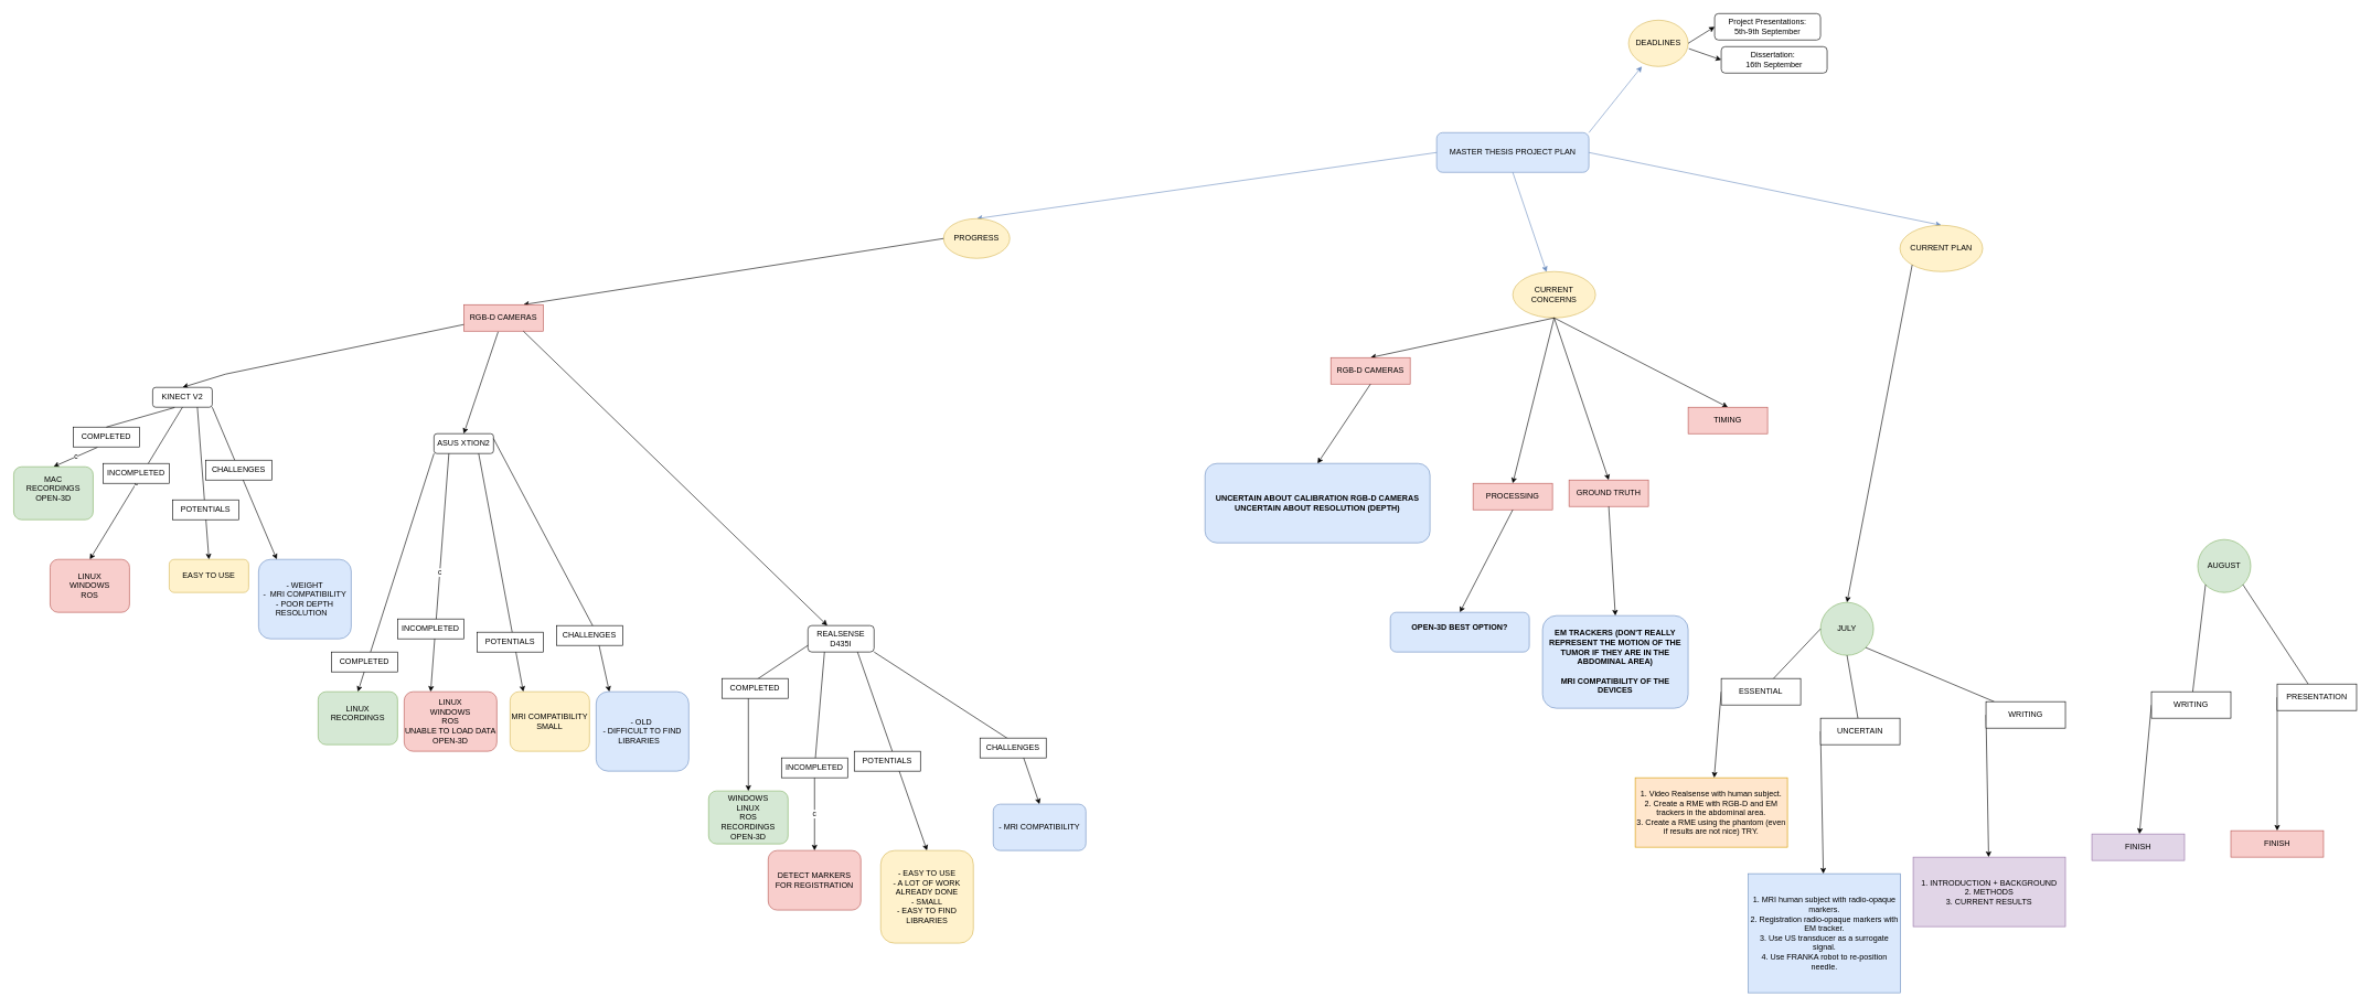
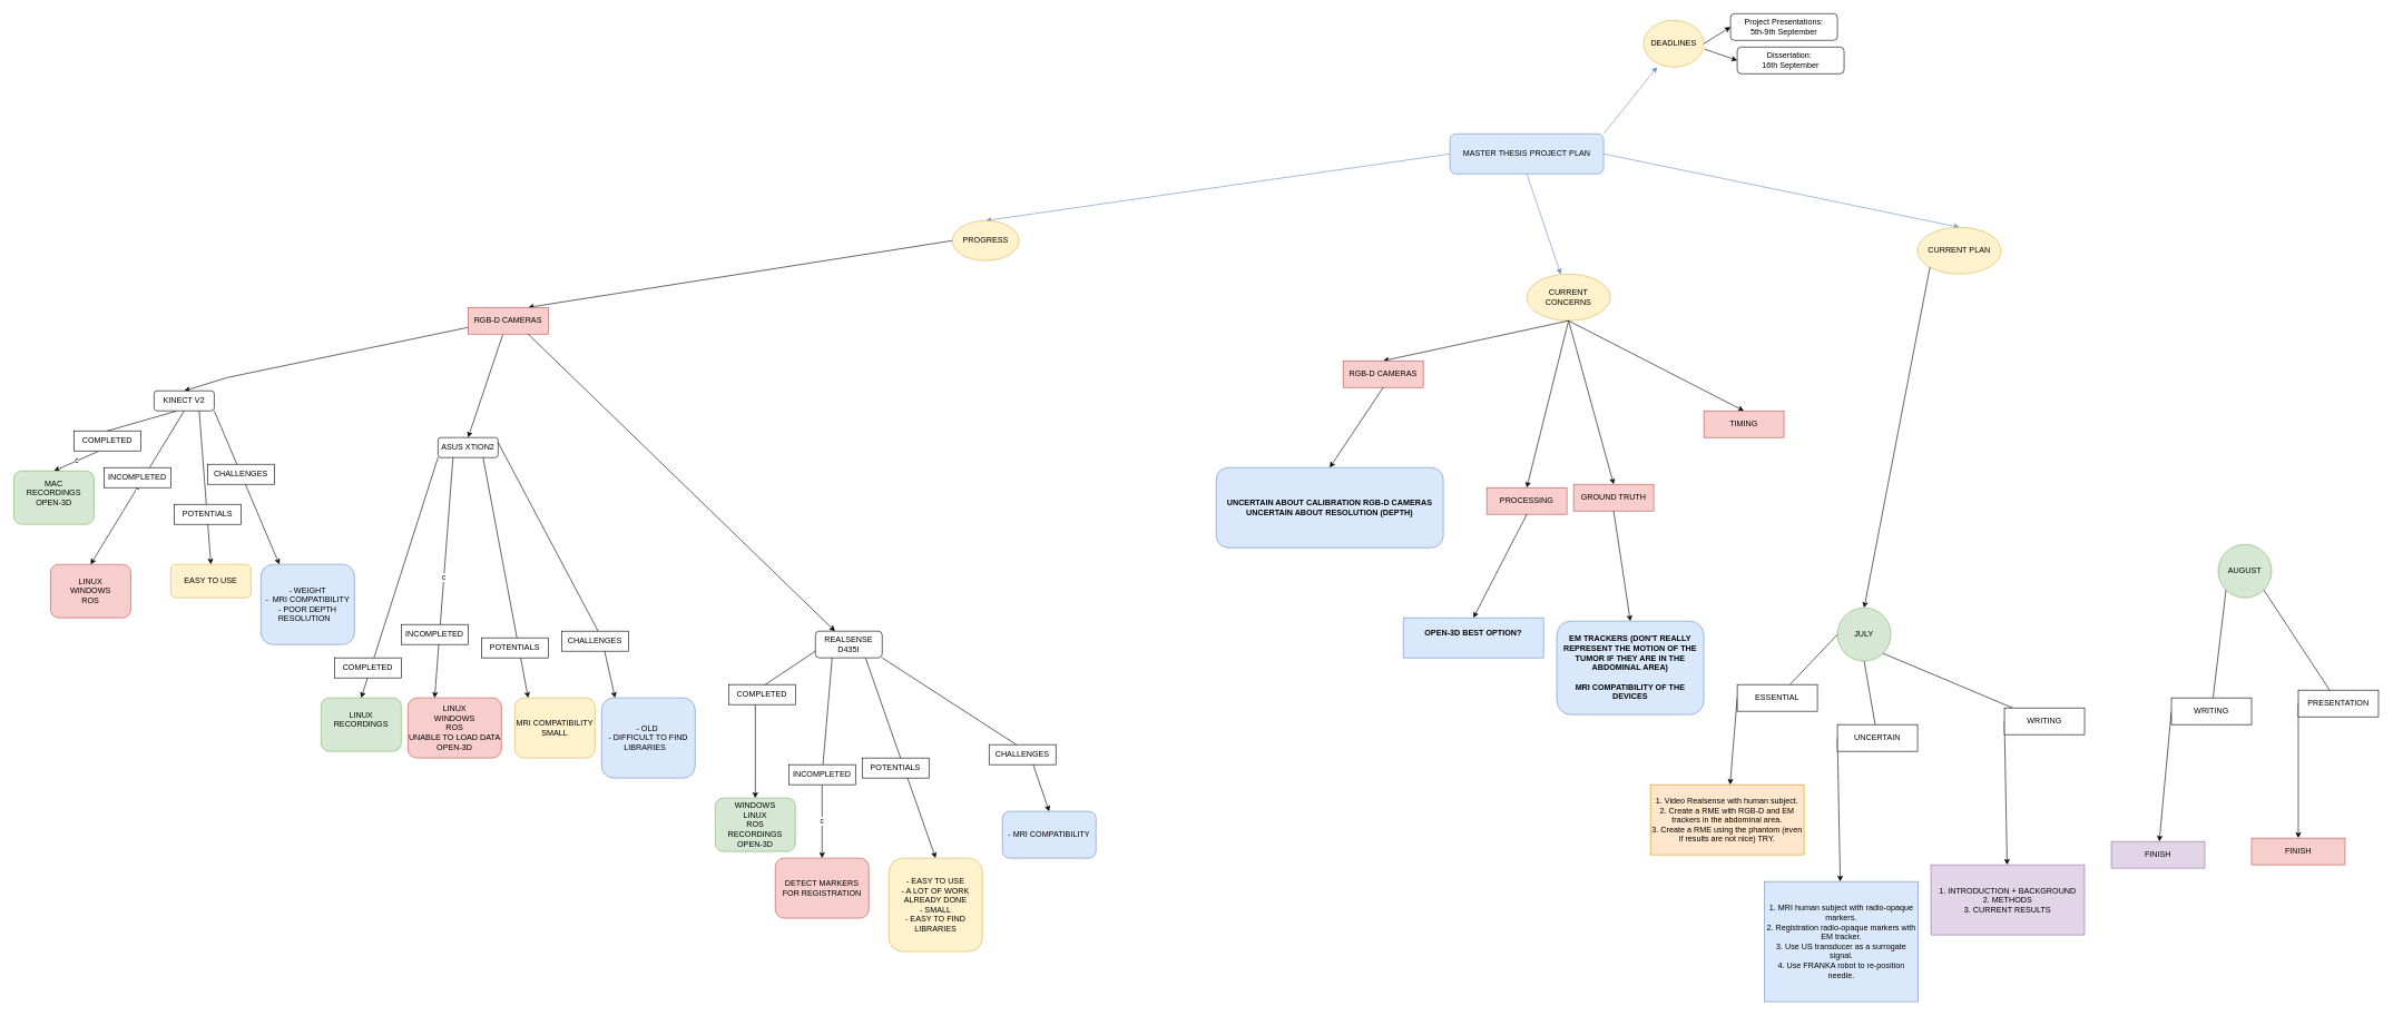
- <mxCell id="93" value="GROUND TRUTH" style="rounded=0;whiteSpace=wrap;html=1;fillColor=#f8cecc;strokeColor=#b85450;" parent="1" vertex="1"><mxGeometry x="2370" y="725" width="120" height="40" as="geometry" /></mxCell>
+ <mxCell id="93" value="GROUND TRUTH" style="rounded=0;whiteSpace=wrap;html=1;fillColor=#f8cecc;strokeColor=#b85450;" parent="1" vertex="1"><mxGeometry x="2355" y="725" width="120" height="40" as="geometry" /></mxCell>
- <mxCell id="66" value="&lt;b&gt;OPEN-3D BEST OPTION?&lt;br&gt;&lt;br&gt;&lt;/b&gt;" style="rounded=1;whiteSpace=wrap;html=1;align=center;fillColor=#dae8fc;strokeColor=#6c8ebf;" parent="1" vertex="1"><mxGeometry x="2100" y="925" width="210" height="60" as="geometry" /></mxCell>
+ <mxCell id="66" value="&lt;b&gt;OPEN-3D BEST OPTION?&lt;br&gt;&lt;br&gt;&lt;/b&gt;" style="whiteSpace=wrap;html=1;align=center;fillColor=#dae8fc;strokeColor=#6c8ebf;rounded=0;" parent="1" vertex="1"><mxGeometry x="2100" y="925" width="210" height="60" as="geometry" /></mxCell>
